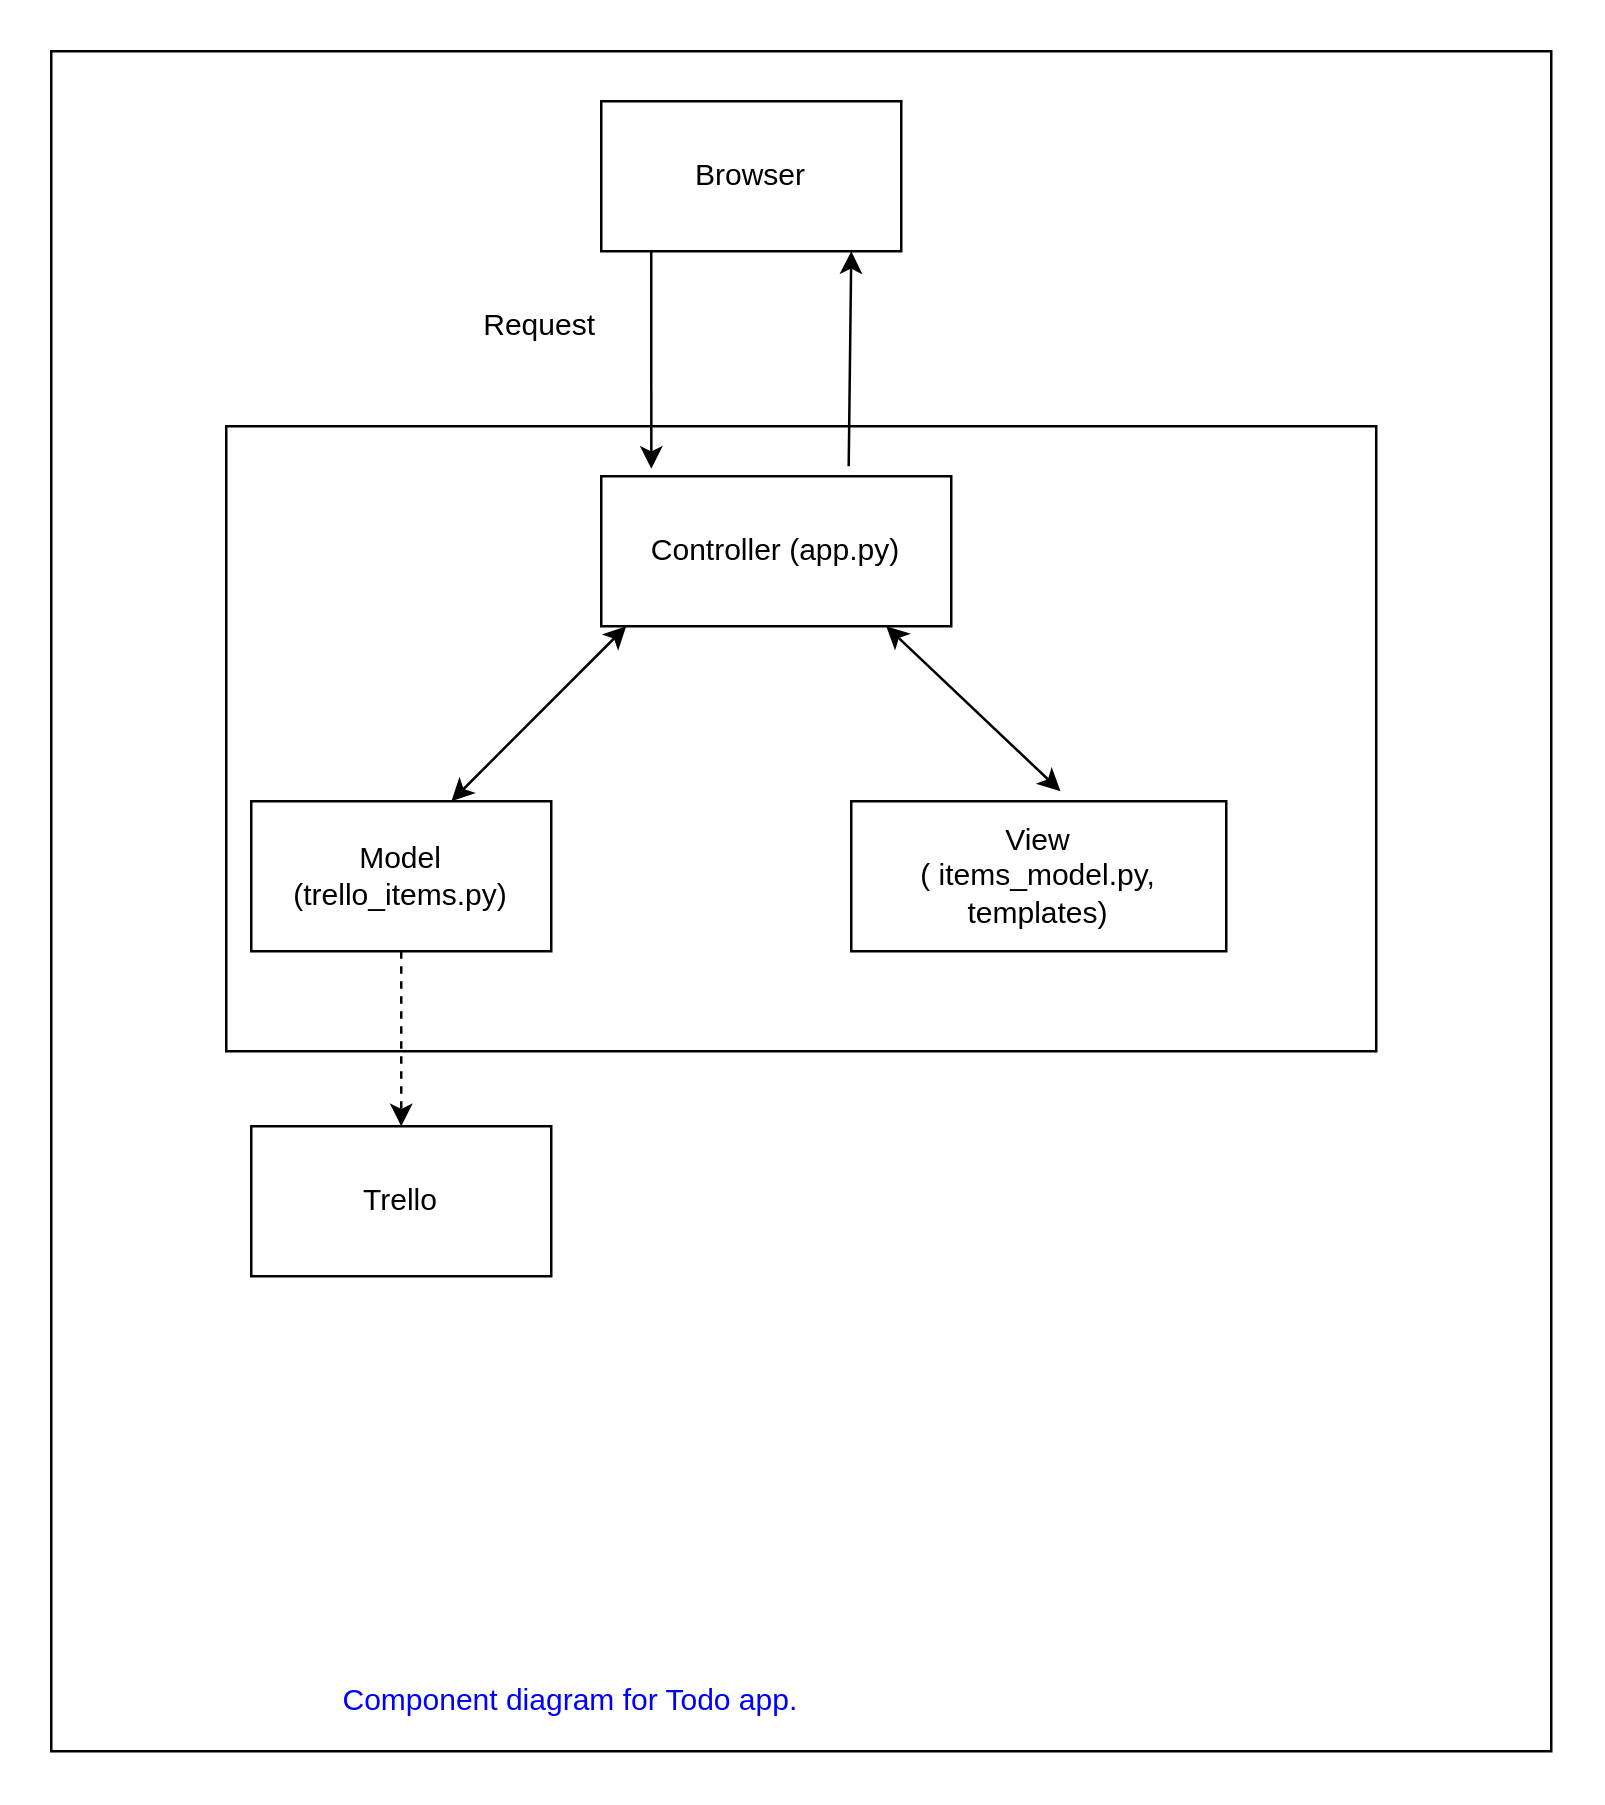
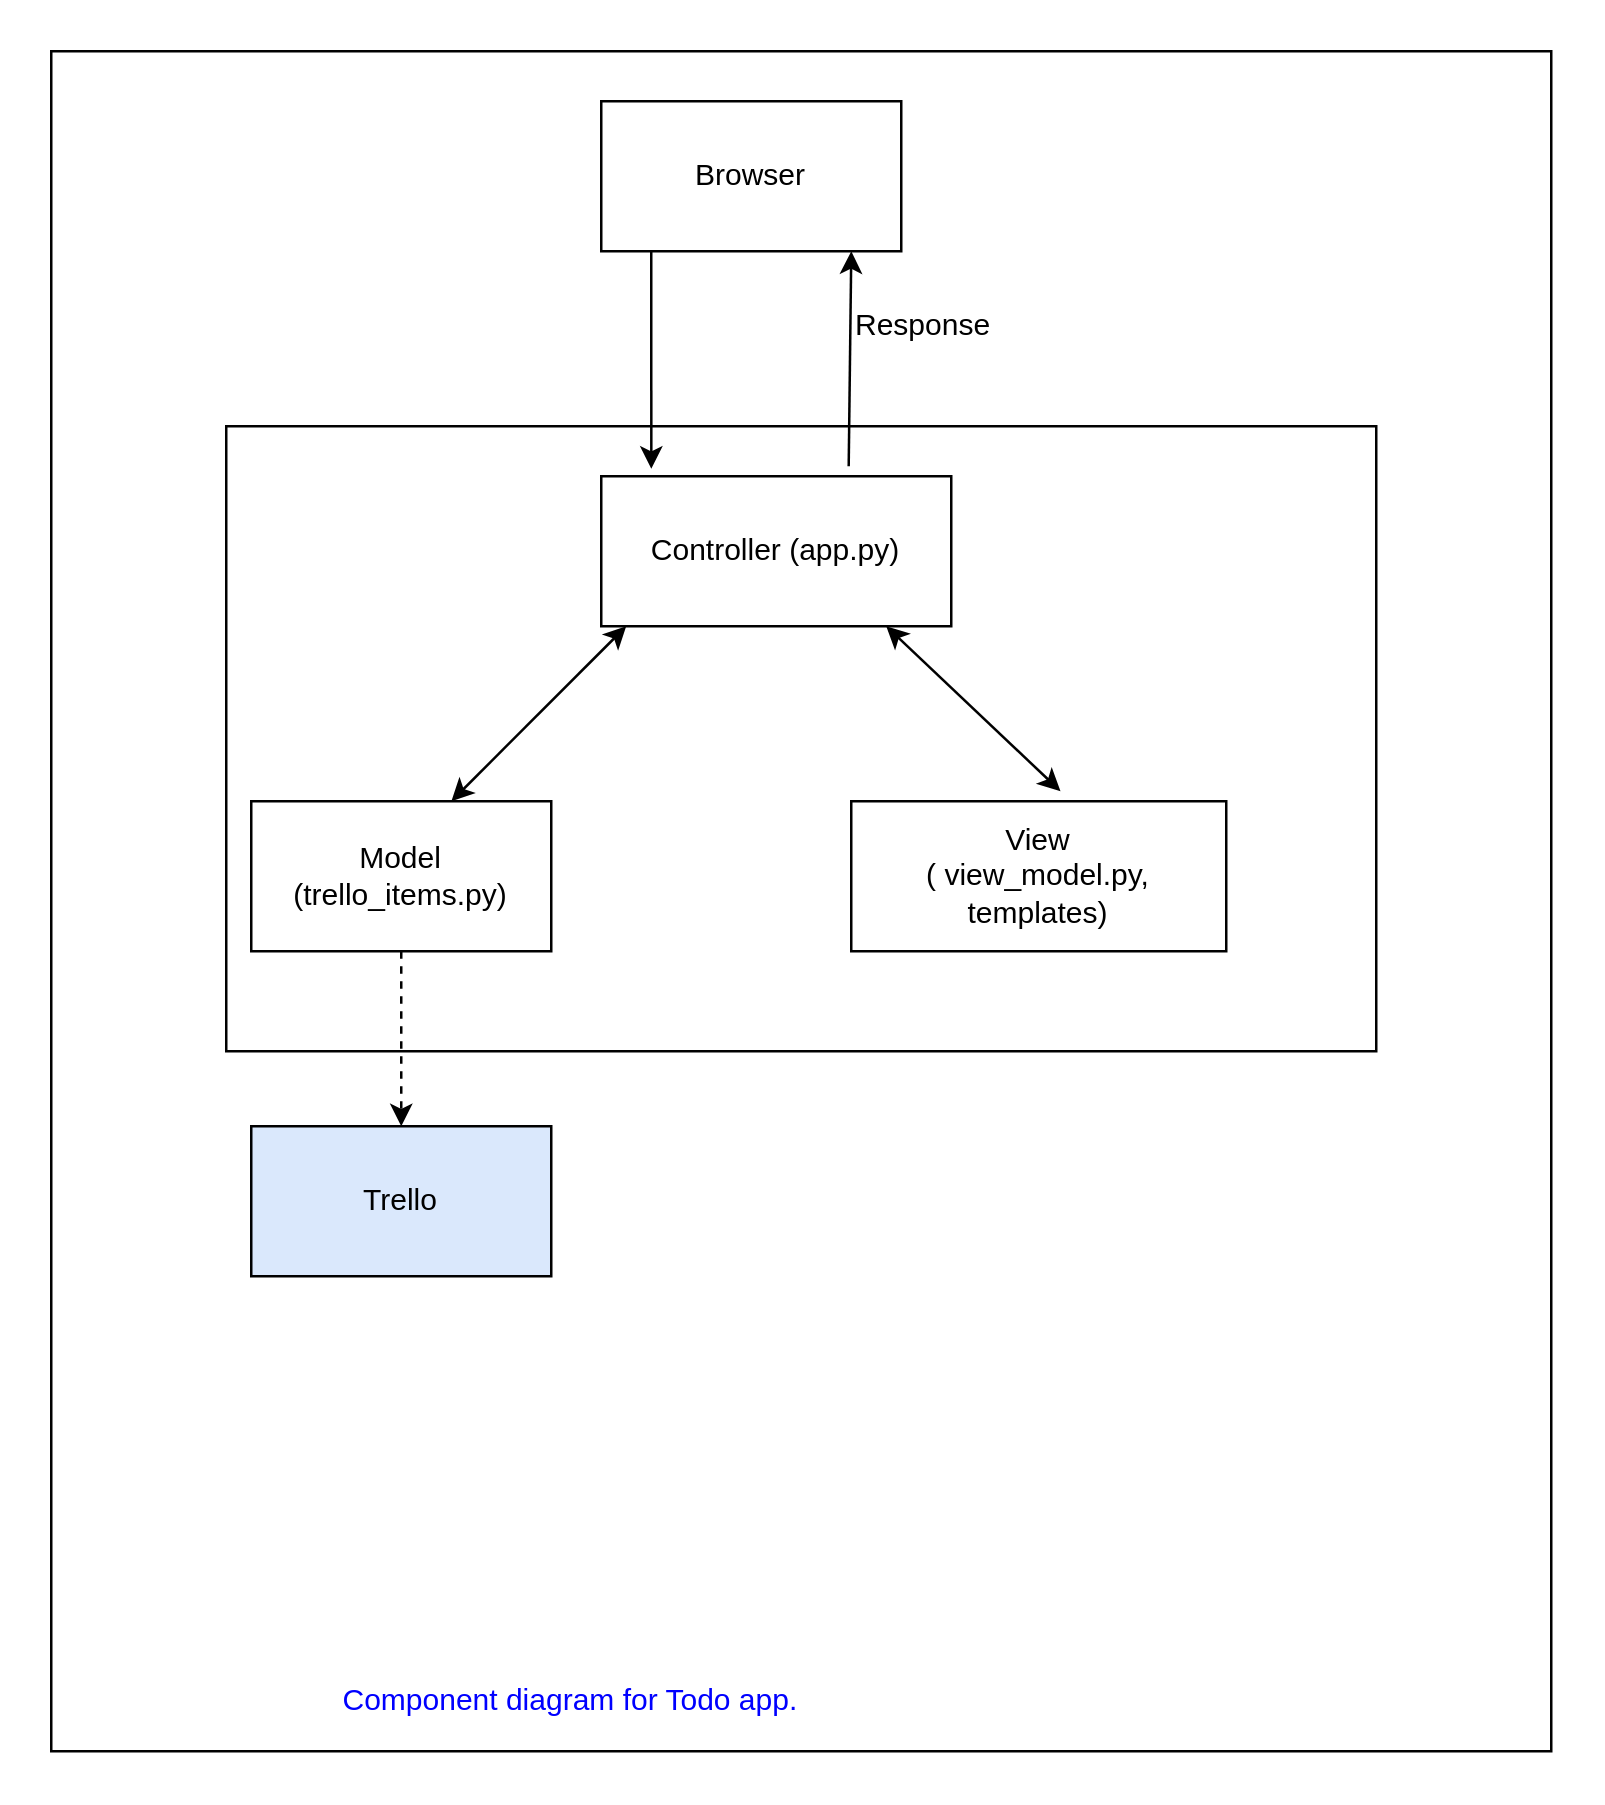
- <mxCell id="12" value="Request" style="text;html=1;strokeColor=none;fillColor=none;align=right;verticalAlign=middle;whiteSpace=wrap;rounded=0;" parent="1" vertex="1"><mxGeometry x="120" y="120" width="120" height="20" as="geometry" /></mxCell>
+ <mxCell id="14" value="Response" style="text;html=1;strokeColor=none;fillColor=none;align=left;verticalAlign=middle;whiteSpace=wrap;rounded=0;" parent="1" vertex="1"><mxGeometry x="340" y="120" width="120" height="20" as="geometry" /></mxCell>
- <mxCell id="7" value="View &lt;br&gt;( items_model.py, templates)" style="rounded=0;whiteSpace=wrap;html=1;" parent="1" vertex="1"><mxGeometry x="340" y="320" width="150" height="60" as="geometry" /></mxCell>
+ <mxCell id="7" value="View &lt;br&gt;( view_model.py, templates)" style="rounded=0;whiteSpace=wrap;html=1;" parent="1" vertex="1"><mxGeometry x="340" y="320" width="150" height="60" as="geometry" /></mxCell>
- <mxCell id="6" value="Trello" style="rounded=0;whiteSpace=wrap;html=1;" parent="1" vertex="1"><mxGeometry x="100" y="450" width="120" height="60" as="geometry" /></mxCell>
+ <mxCell id="6" value="Trello" style="rounded=0;whiteSpace=wrap;html=1;fillColor=#dae8fc;" parent="1" vertex="1"><mxGeometry x="100" y="450" width="120" height="60" as="geometry" /></mxCell>
